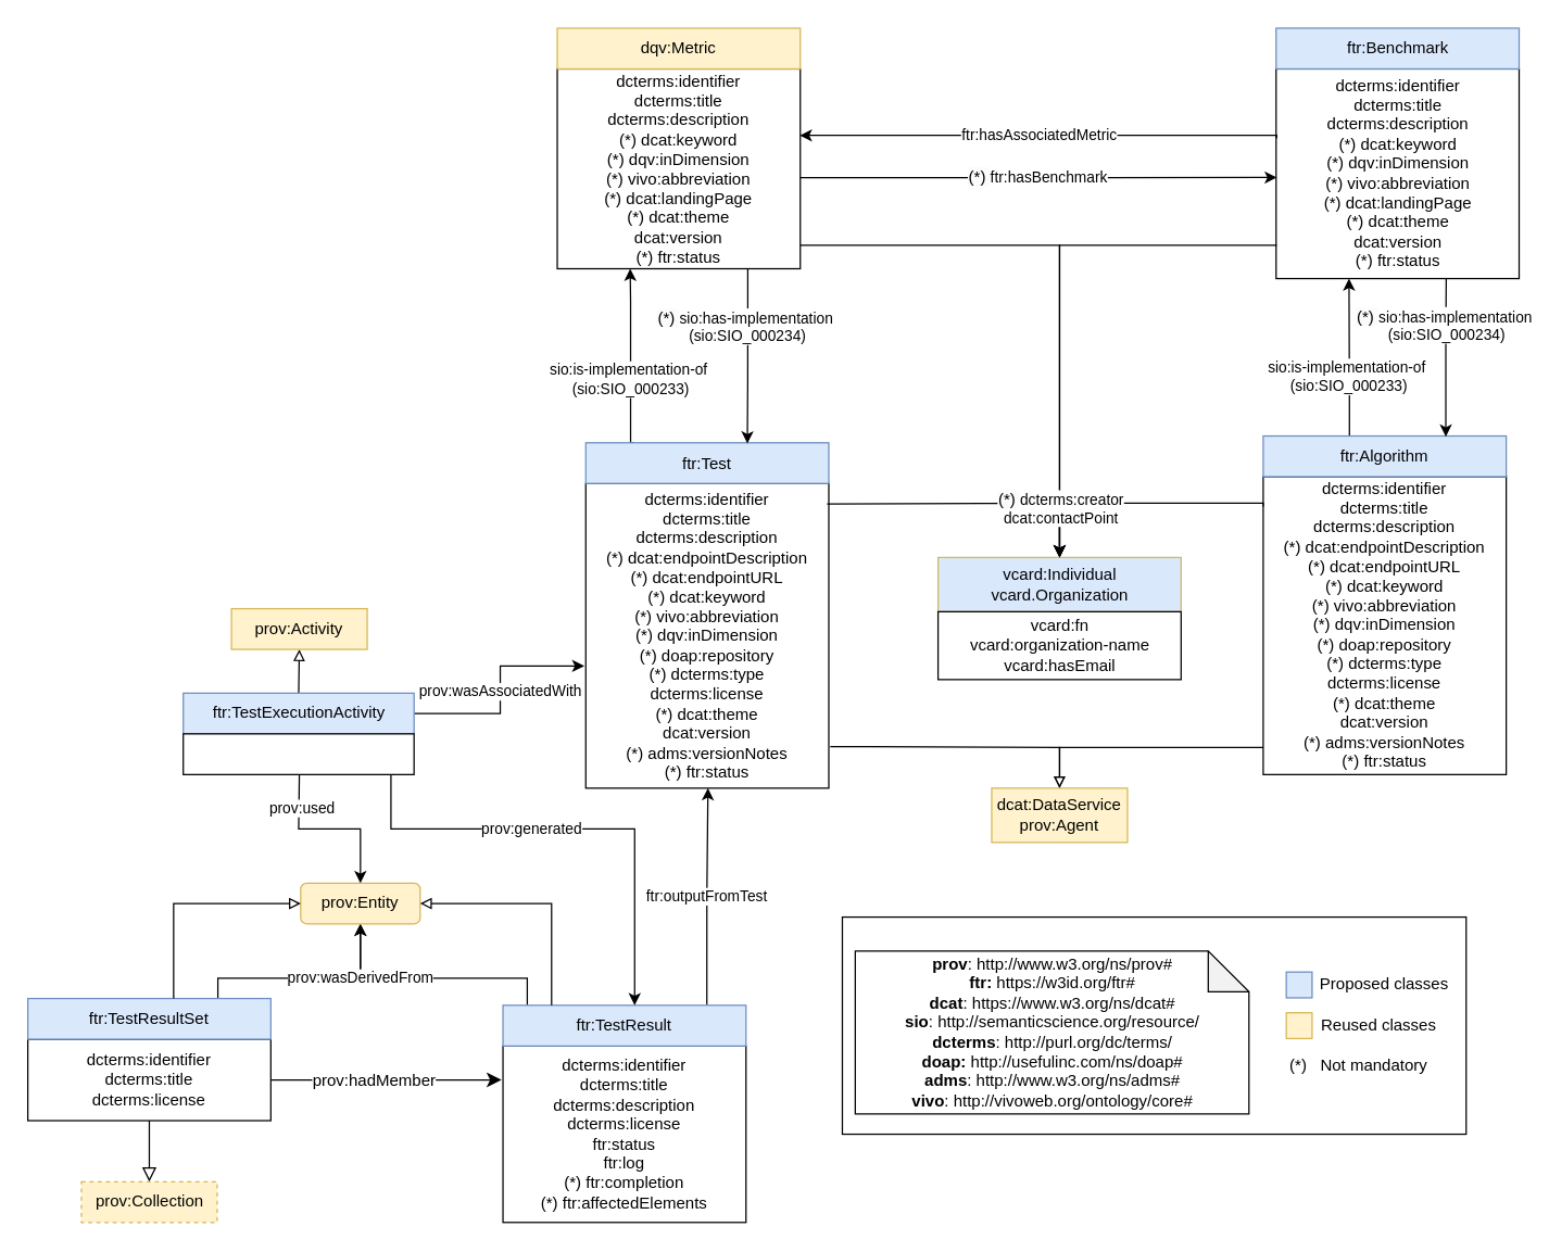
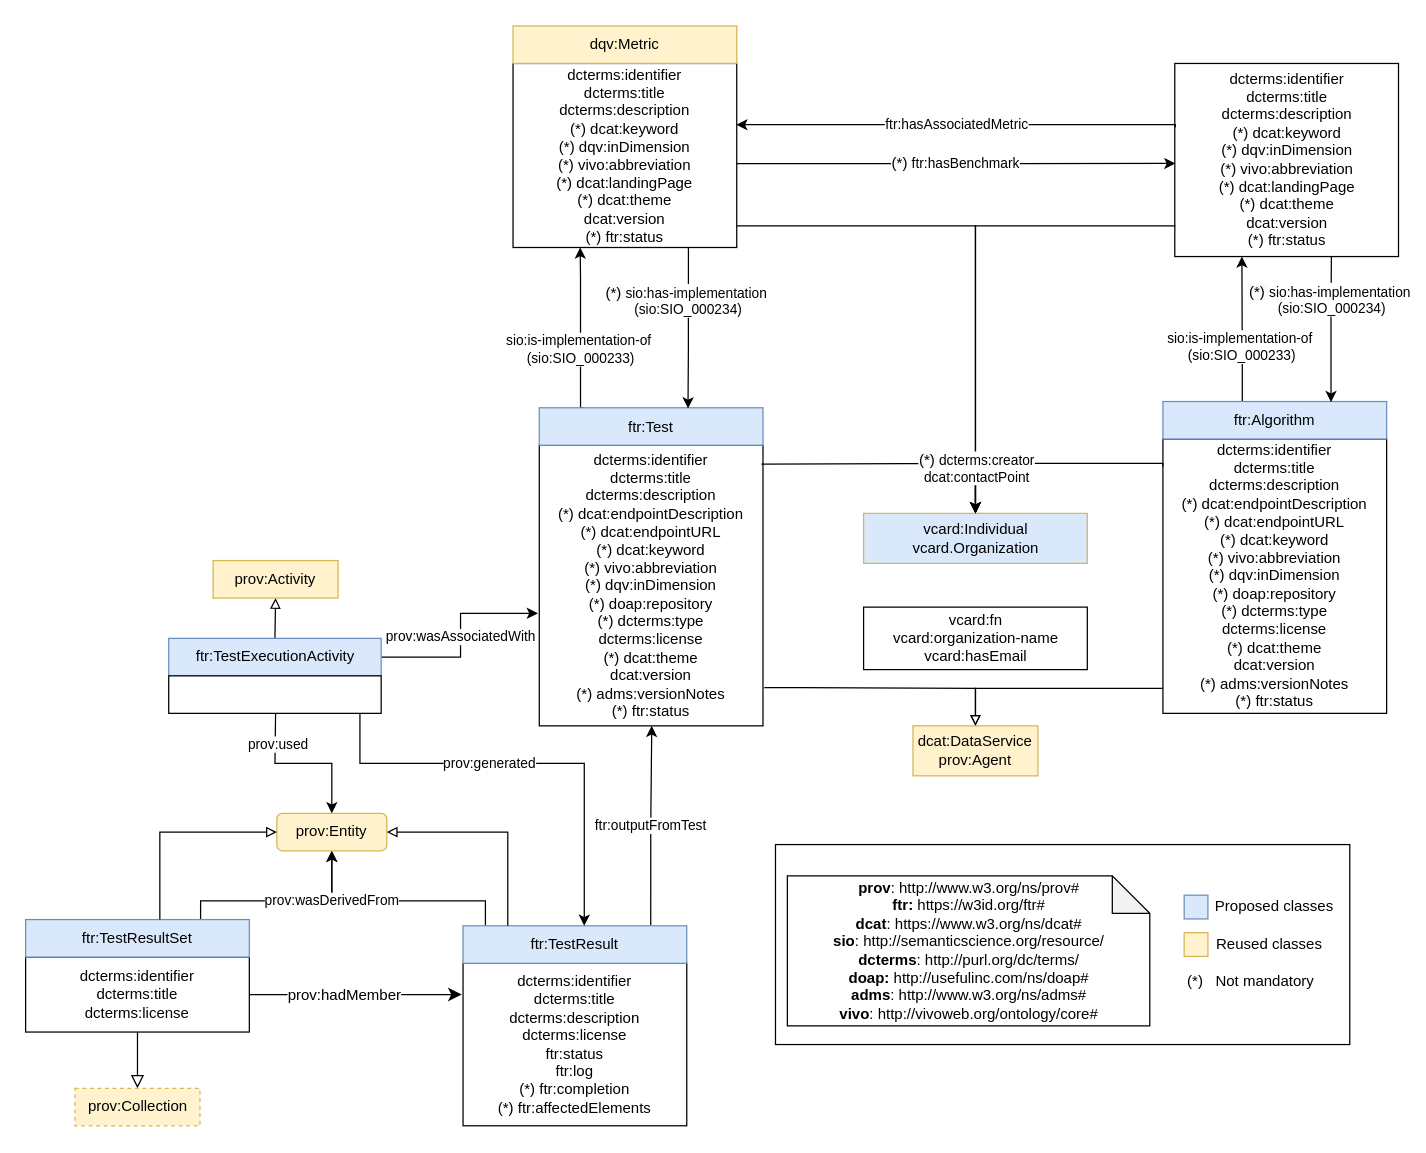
- <mxCell id="38" value="ftr:Benchmark" style="rounded=0;whiteSpace=wrap;html=1;snapToPoint=1;points=[[0.1,0],[0.2,0],[0.3,0],[0.4,0],[0.5,0],[0.6,0],[0.7,0],[0.8,0],[0.9,0],[0,0.1],[0,0.3],[0,0.5],[0,0.7],[0,0.9],[0.1,1],[0.2,1],[0.3,1],[0.4,1],[0.5,1],[0.6,1],[0.7,1],[0.8,1],[0.9,1],[1,0.1],[1,0.3],[1,0.5],[1,0.7],[1,0.9]];fillColor=#dae8fc;strokeColor=#6c8ebf;" vertex="1" parent="1"><mxGeometry x="939.5" y="20" width="179" height="30" as="geometry" /></mxCell>
- <mxCell id="39" value="vcard:fn&lt;br&gt;vcard:organization-name&lt;br&gt;vcard:hasEmail" style="rounded=0;whiteSpace=wrap;html=1;snapToPoint=1;points=[[0.1,0],[0.2,0],[0.3,0],[0.4,0],[0.5,0],[0.6,0],[0.7,0],[0.8,0],[0.9,0],[0,0.1],[0,0.3],[0,0.5],[0,0.7],[0,0.9],[0.1,1],[0.2,1],[0.3,1],[0.4,1],[0.5,1],[0.6,1],[0.7,1],[0.8,1],[0.9,1],[1,0.1],[1,0.3],[1,0.5],[1,0.7],[1,0.9]];" vertex="1" parent="1"><mxGeometry x="690.5" y="450" width="179" height="50" as="geometry" /></mxCell>
+ <mxCell id="39" value="vcard:fn&lt;br&gt;vcard:organization-name&lt;br&gt;vcard:hasEmail" style="rounded=0;whiteSpace=wrap;html=1;snapToPoint=1;points=[[0.1,0],[0.2,0],[0.3,0],[0.4,0],[0.5,0],[0.6,0],[0.7,0],[0.8,0],[0.9,0],[0,0.1],[0,0.3],[0,0.5],[0,0.7],[0,0.9],[0.1,1],[0.2,1],[0.3,1],[0.4,1],[0.5,1],[0.6,1],[0.7,1],[0.8,1],[0.9,1],[1,0.1],[1,0.3],[1,0.5],[1,0.7],[1,0.9]];" vertex="1" parent="1"><mxGeometry x="690.5" y="485" width="179" height="50" as="geometry" /></mxCell>
